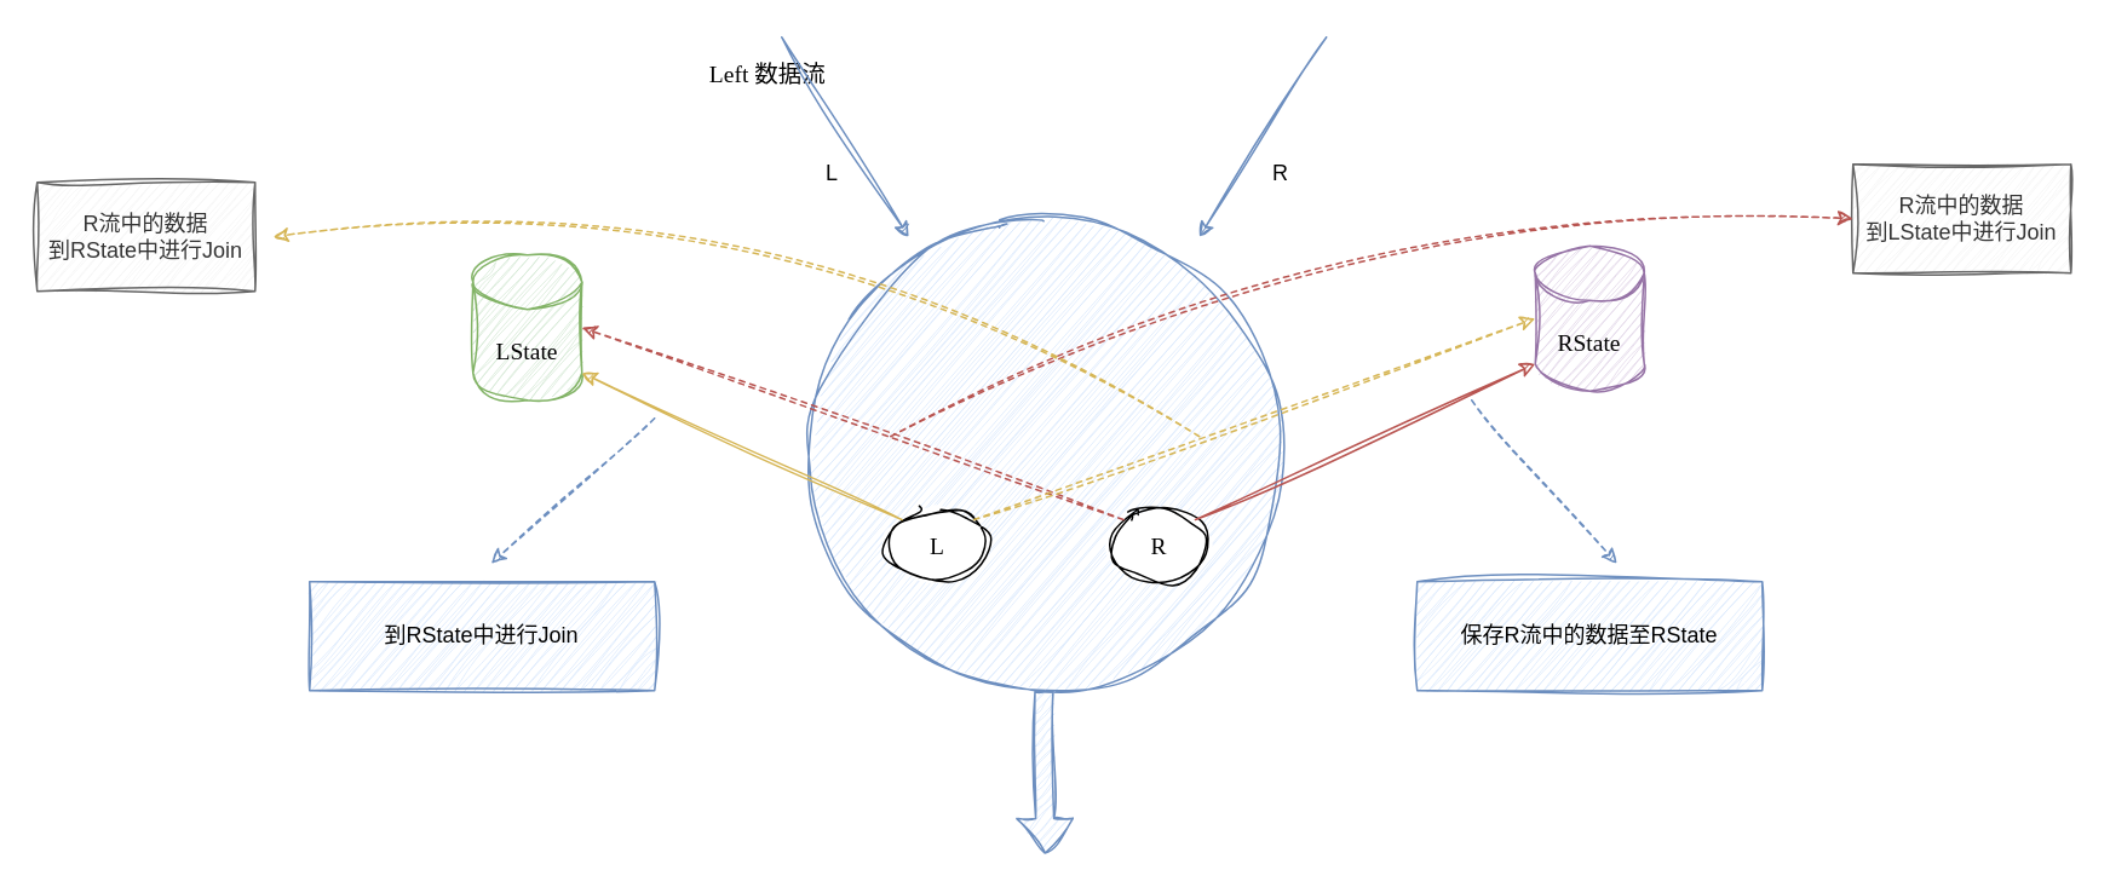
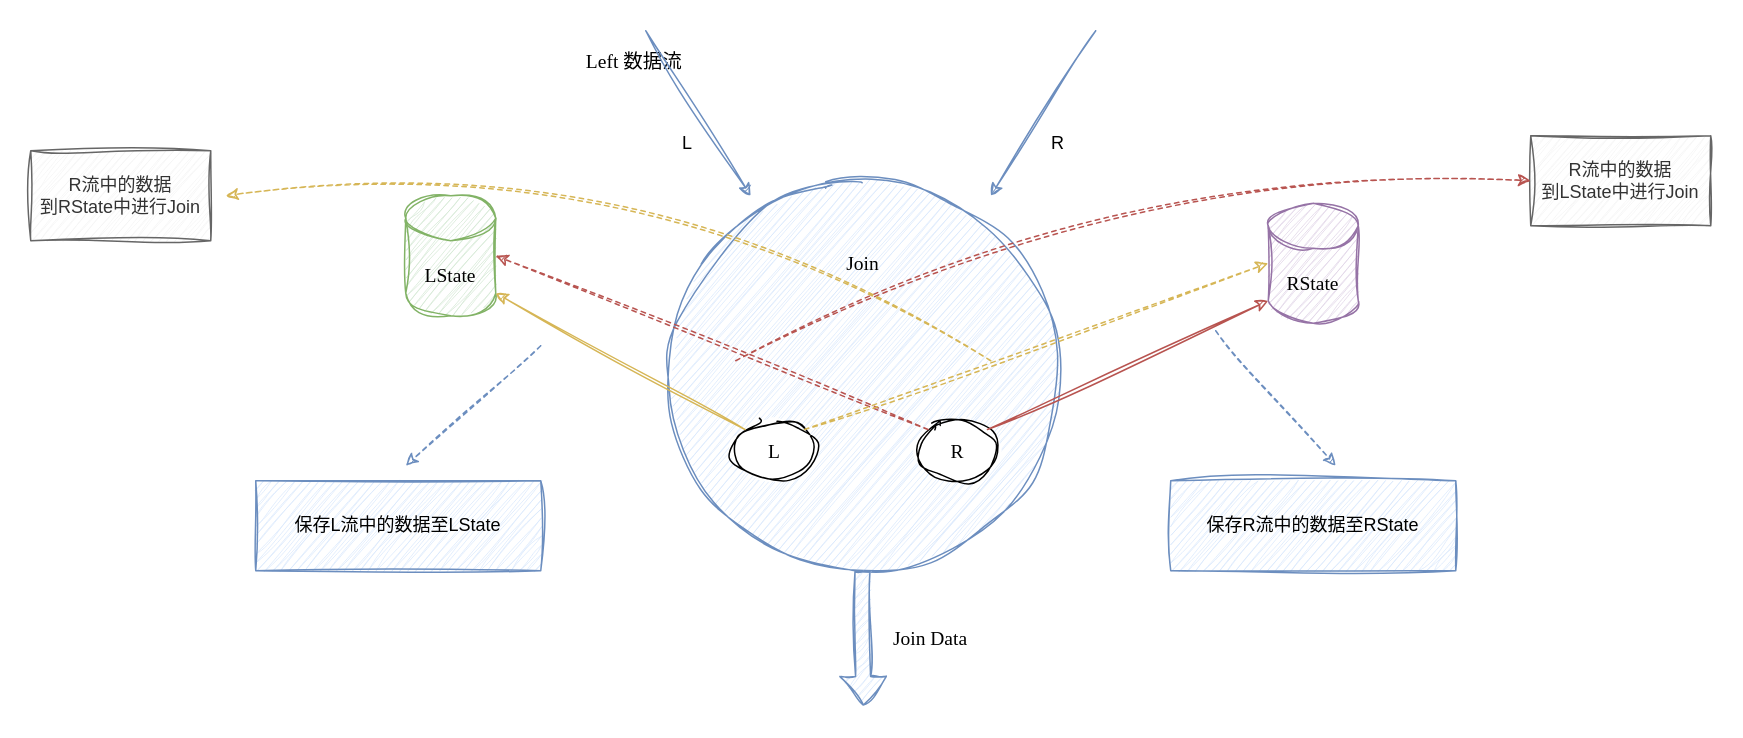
+ <mxCell id="3" value="Join" style="text;html=1;strokeColor=none;fillColor=none;align=center;verticalAlign=middle;whiteSpace=wrap;rounded=0;fontFamily=Comic Sans MS;fontSize=13;sketch=1;curveFitting=1;jiggle=2;" parent="1" vertex="1"><mxGeometry x="527" y="150" width="96" height="50" as="geometry" /></mxCell>
- <mxCell id="8" value="LState" style="shape=cylinder3;whiteSpace=wrap;html=1;boundedLbl=1;backgroundOutline=1;size=15;fontFamily=Comic Sans MS;fontSize=13;sketch=1;curveFitting=1;jiggle=2;fillColor=#d5e8d4;strokeColor=#82b366;" parent="1" vertex="1"><mxGeometry x="260" y="140" width="60" height="80" as="geometry" /></mxCell>
+ <mxCell id="8" value="LState" style="shape=cylinder3;whiteSpace=wrap;html=1;boundedLbl=1;backgroundOutline=1;size=15;fontFamily=Comic Sans MS;fontSize=13;sketch=1;curveFitting=1;jiggle=2;fillColor=#d5e8d4;strokeColor=#82b366;" parent="1" vertex="1"><mxGeometry x="270" y="130" width="60" height="80" as="geometry" /></mxCell>
- <mxCell id="17" value="到RState中进行Join" style="rounded=0;whiteSpace=wrap;html=1;sketch=1;curveFitting=1;jiggle=2;fillColor=#dae8fc;strokeColor=#6c8ebf;" parent="1" vertex="1"><mxGeometry x="170" y="320" width="190" height="60" as="geometry" /></mxCell>
+ <mxCell id="17" value="保存L流中的数据至LState" style="rounded=0;whiteSpace=wrap;html=1;sketch=1;curveFitting=1;jiggle=2;fillColor=#dae8fc;strokeColor=#6c8ebf;" parent="1" vertex="1"><mxGeometry x="170" y="320" width="190" height="60" as="geometry" /></mxCell>
+ <mxCell id="7" value="Join Data" style="text;html=1;strokeColor=none;fillColor=none;align=center;verticalAlign=middle;whiteSpace=wrap;rounded=0;fontFamily=Comic Sans MS;fontSize=13;sketch=1;curveFitting=1;jiggle=2;" parent="1" vertex="1"><mxGeometry x="590" y="410" width="60" height="30" as="geometry" /></mxCell>
